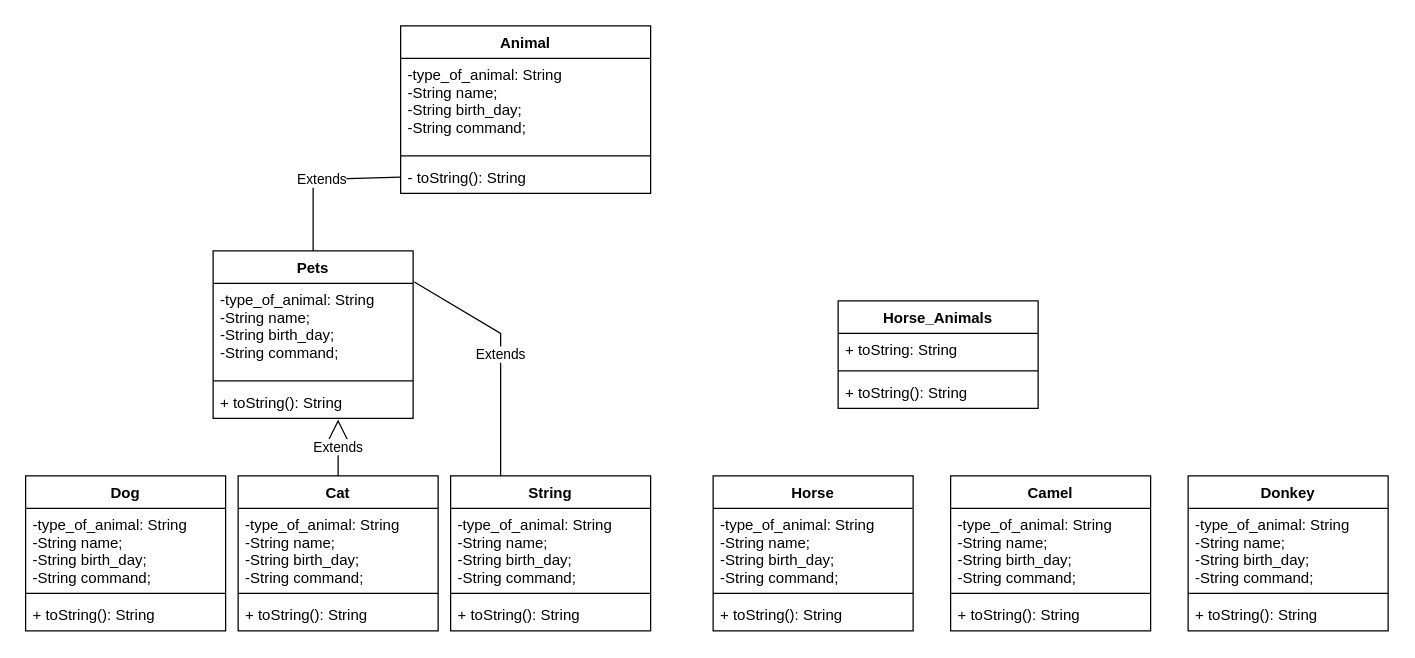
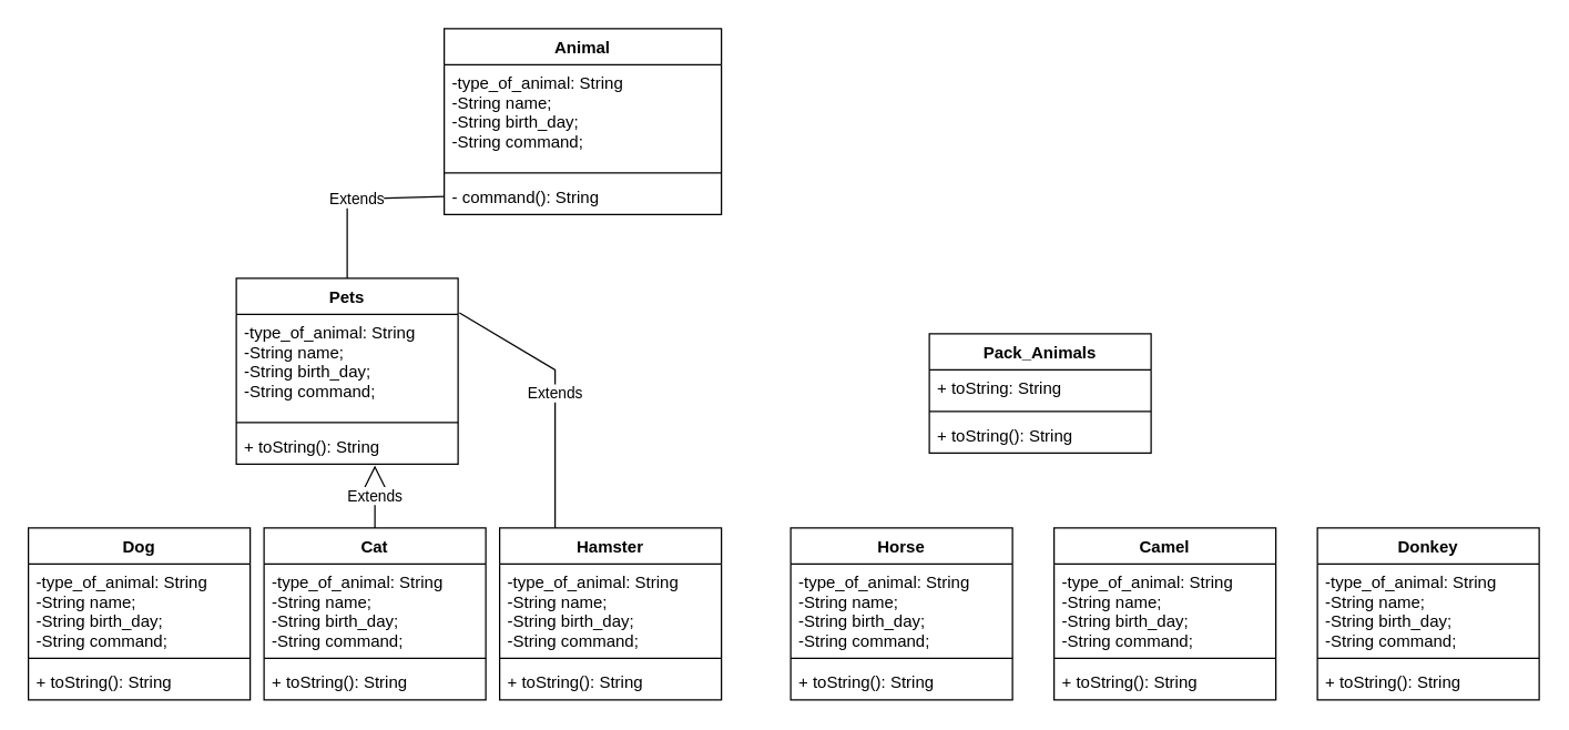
- <mxCell id="5" value="- toString(): String" style="text;strokeColor=none;fillColor=none;align=left;verticalAlign=top;spacingLeft=4;spacingRight=4;overflow=hidden;rotatable=0;points=[[0,0.5],[1,0.5]];portConstraint=eastwest;" vertex="1" parent="2"><mxGeometry y="108" width="200" height="26" as="geometry" /></mxCell>
+ <mxCell id="5" value="- command(): String" style="text;strokeColor=none;fillColor=none;align=left;verticalAlign=top;spacingLeft=4;spacingRight=4;overflow=hidden;rotatable=0;points=[[0,0.5],[1,0.5]];portConstraint=eastwest;" vertex="1" parent="2"><mxGeometry y="108" width="200" height="26" as="geometry" /></mxCell>
- <mxCell id="10" value="Horse_Animals" style="swimlane;fontStyle=1;align=center;verticalAlign=top;childLayout=stackLayout;horizontal=1;startSize=26;horizontalStack=0;resizeParent=1;resizeParentMax=0;resizeLast=0;collapsible=1;marginBottom=0;" vertex="1" parent="1"><mxGeometry x="670" y="240" width="160" height="86" as="geometry" /></mxCell>
+ <mxCell id="10" value="Pack_Animals" style="swimlane;fontStyle=1;align=center;verticalAlign=top;childLayout=stackLayout;horizontal=1;startSize=26;horizontalStack=0;resizeParent=1;resizeParentMax=0;resizeLast=0;collapsible=1;marginBottom=0;" vertex="1" parent="1"><mxGeometry x="670" y="240" width="160" height="86" as="geometry" /></mxCell>
- <mxCell id="19" value="String" style="swimlane;fontStyle=1;align=center;verticalAlign=top;childLayout=stackLayout;horizontal=1;startSize=26;horizontalStack=0;resizeParent=1;resizeParentMax=0;resizeLast=0;collapsible=1;marginBottom=0;" vertex="1" parent="1"><mxGeometry x="360" y="380" width="160" height="124" as="geometry" /></mxCell>
+ <mxCell id="19" value="Hamster" style="swimlane;fontStyle=1;align=center;verticalAlign=top;childLayout=stackLayout;horizontal=1;startSize=26;horizontalStack=0;resizeParent=1;resizeParentMax=0;resizeLast=0;collapsible=1;marginBottom=0;" vertex="1" parent="1"><mxGeometry x="360" y="380" width="160" height="124" as="geometry" /></mxCell>
